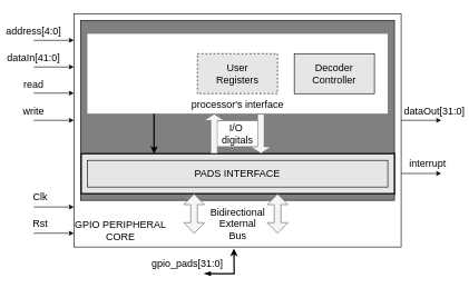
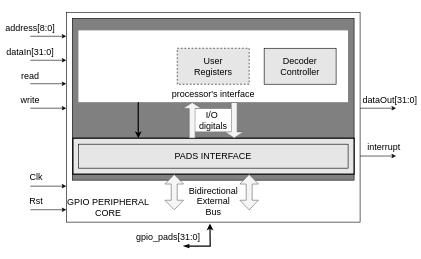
- <mxCell id="18" value="address[4:0]" style="text;html=1;strokeColor=none;fillColor=none;align=center;verticalAlign=middle;whiteSpace=wrap;rounded=0;labelBackgroundColor=none;strokeWidth=2;fontSize=15;" vertex="1" parent="1"><mxGeometry x="20" y="30" width="60" height="30" as="geometry" /></mxCell>
+ <mxCell id="18" value="address[8:0]" style="text;html=1;strokeColor=none;fillColor=none;align=center;verticalAlign=middle;whiteSpace=wrap;rounded=0;labelBackgroundColor=none;strokeWidth=2;fontSize=15;" vertex="1" parent="1"><mxGeometry x="20" y="30" width="60" height="30" as="geometry" /></mxCell>
- <mxCell id="19" value="dataIn[41:0]" style="text;html=1;strokeColor=none;fillColor=none;align=center;verticalAlign=middle;whiteSpace=wrap;rounded=0;labelBackgroundColor=none;strokeWidth=2;fontSize=15;" vertex="1" parent="1"><mxGeometry x="20" y="70" width="60" height="30" as="geometry" /></mxCell>
+ <mxCell id="19" value="dataIn[31:0]" style="text;html=1;strokeColor=none;fillColor=none;align=center;verticalAlign=middle;whiteSpace=wrap;rounded=0;labelBackgroundColor=none;strokeWidth=2;fontSize=15;" vertex="1" parent="1"><mxGeometry x="20" y="70" width="60" height="30" as="geometry" /></mxCell>
